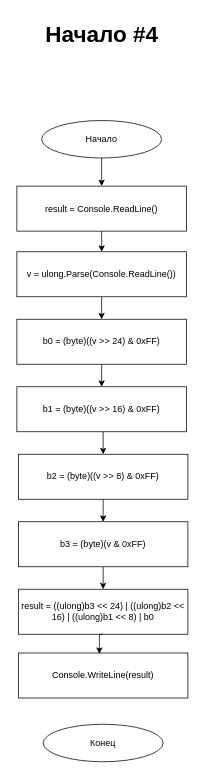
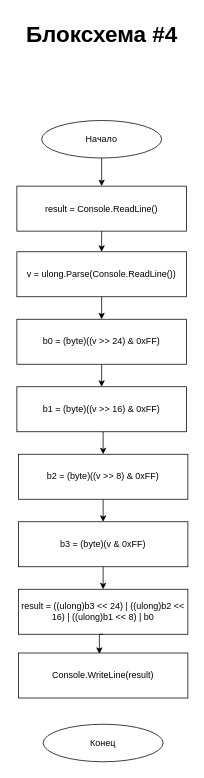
- <mxCell id="5" value="&lt;font style=&quot;font-size: 30px;&quot;&gt;&lt;b style=&quot;&quot;&gt;Начало #4&lt;/b&gt;&lt;/font&gt;" style="text;html=1;align=center;verticalAlign=middle;resizable=0;points=[];autosize=1;strokeColor=none;fillColor=none;" vertex="1" parent="1"><mxGeometry x="20" y="20" width="230" height="50" as="geometry" /></mxCell>
+ <mxCell id="5" value="&lt;font style=&quot;font-size: 30px;&quot;&gt;&lt;b style=&quot;&quot;&gt;Блоксхема #4&lt;/b&gt;&lt;/font&gt;" style="text;html=1;align=center;verticalAlign=middle;resizable=0;points=[];autosize=1;strokeColor=none;fillColor=none;" vertex="1" parent="1"><mxGeometry x="20" y="20" width="230" height="50" as="geometry" /></mxCell>
